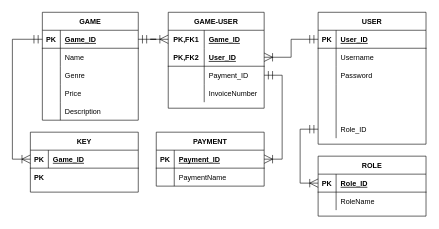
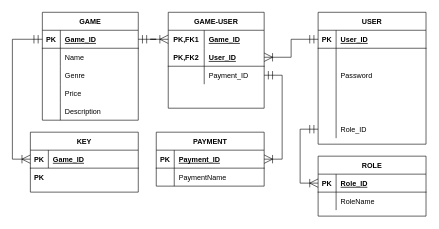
- <mxCell id="38" value="Username" style="shape=partialRectangle;connectable=0;fillColor=none;top=0;left=0;bottom=0;right=0;align=left;spacingLeft=6;overflow=hidden;fontColor=default;strokeColor=default;" parent="36" vertex="1"><mxGeometry x="30" width="150" height="30" as="geometry"><mxRectangle width="150" height="30" as="alternateBounds" /></mxGeometry></mxCell>
- <mxCell id="31" value="InvoiceNumber" style="shape=partialRectangle;connectable=0;fillColor=none;top=0;left=0;bottom=0;right=0;align=left;spacingLeft=6;overflow=hidden;fontColor=default;strokeColor=default;" parent="29" vertex="1"><mxGeometry x="60" width="100" height="30" as="geometry"><mxRectangle width="100" height="30" as="alternateBounds" /></mxGeometry></mxCell>
